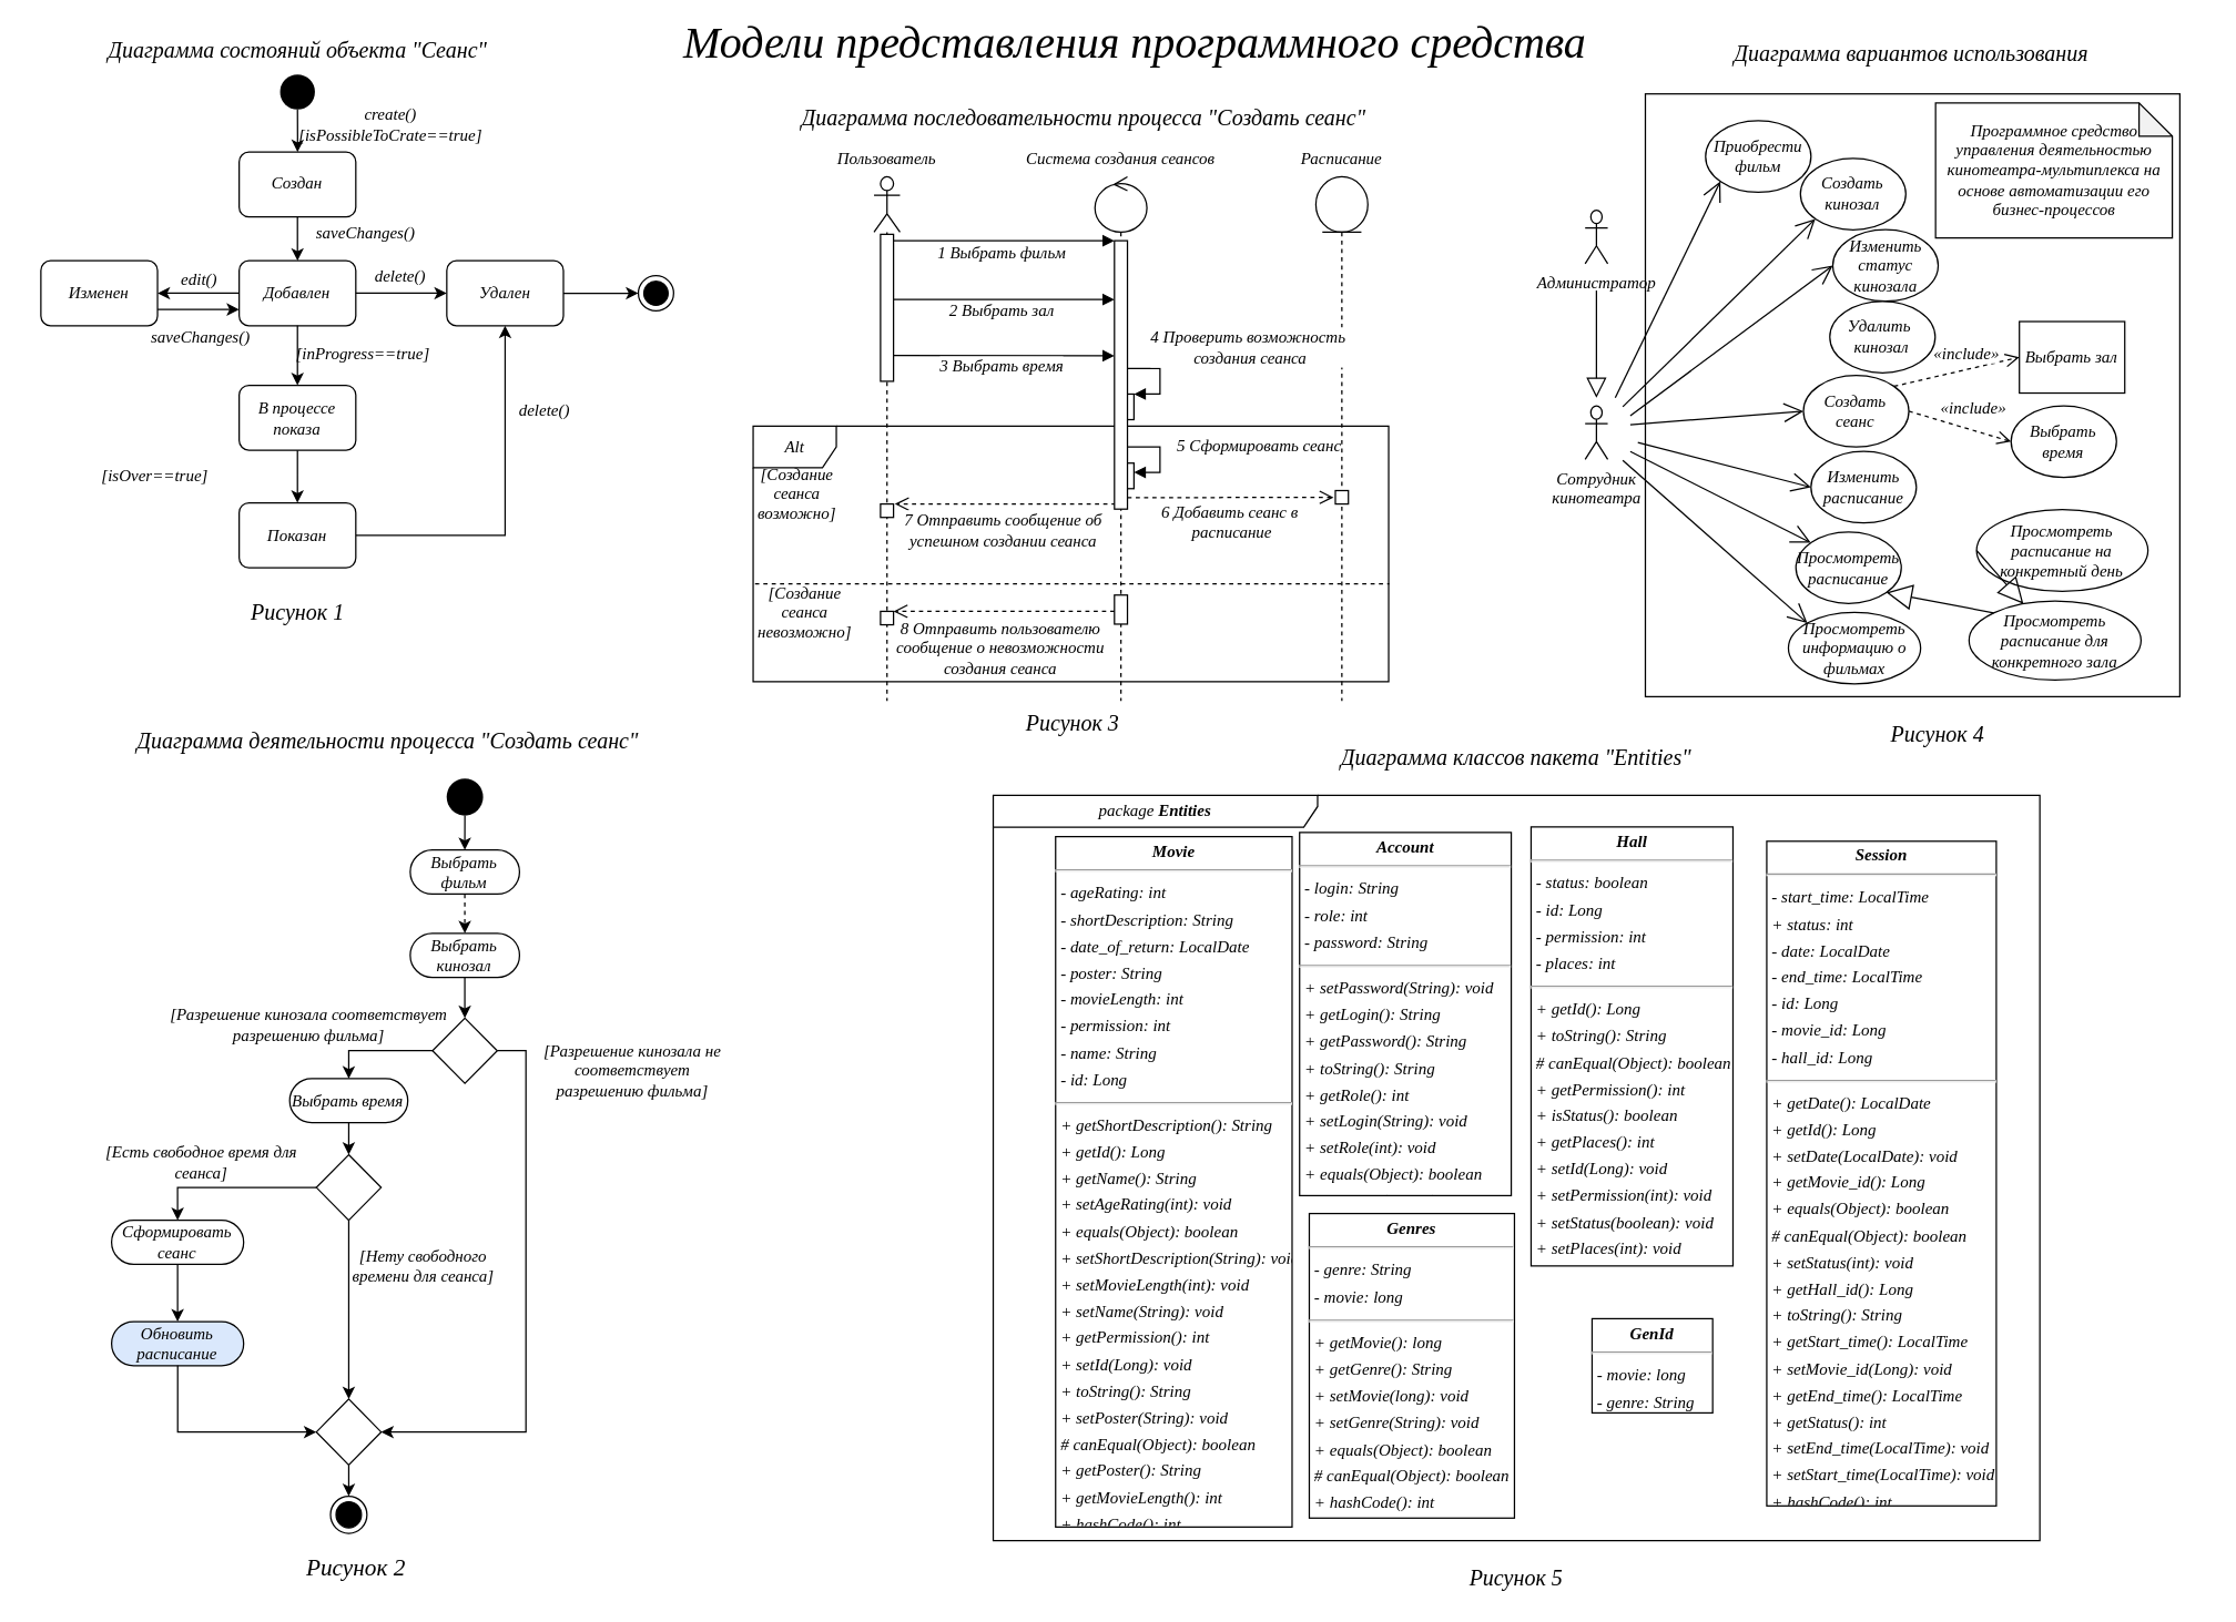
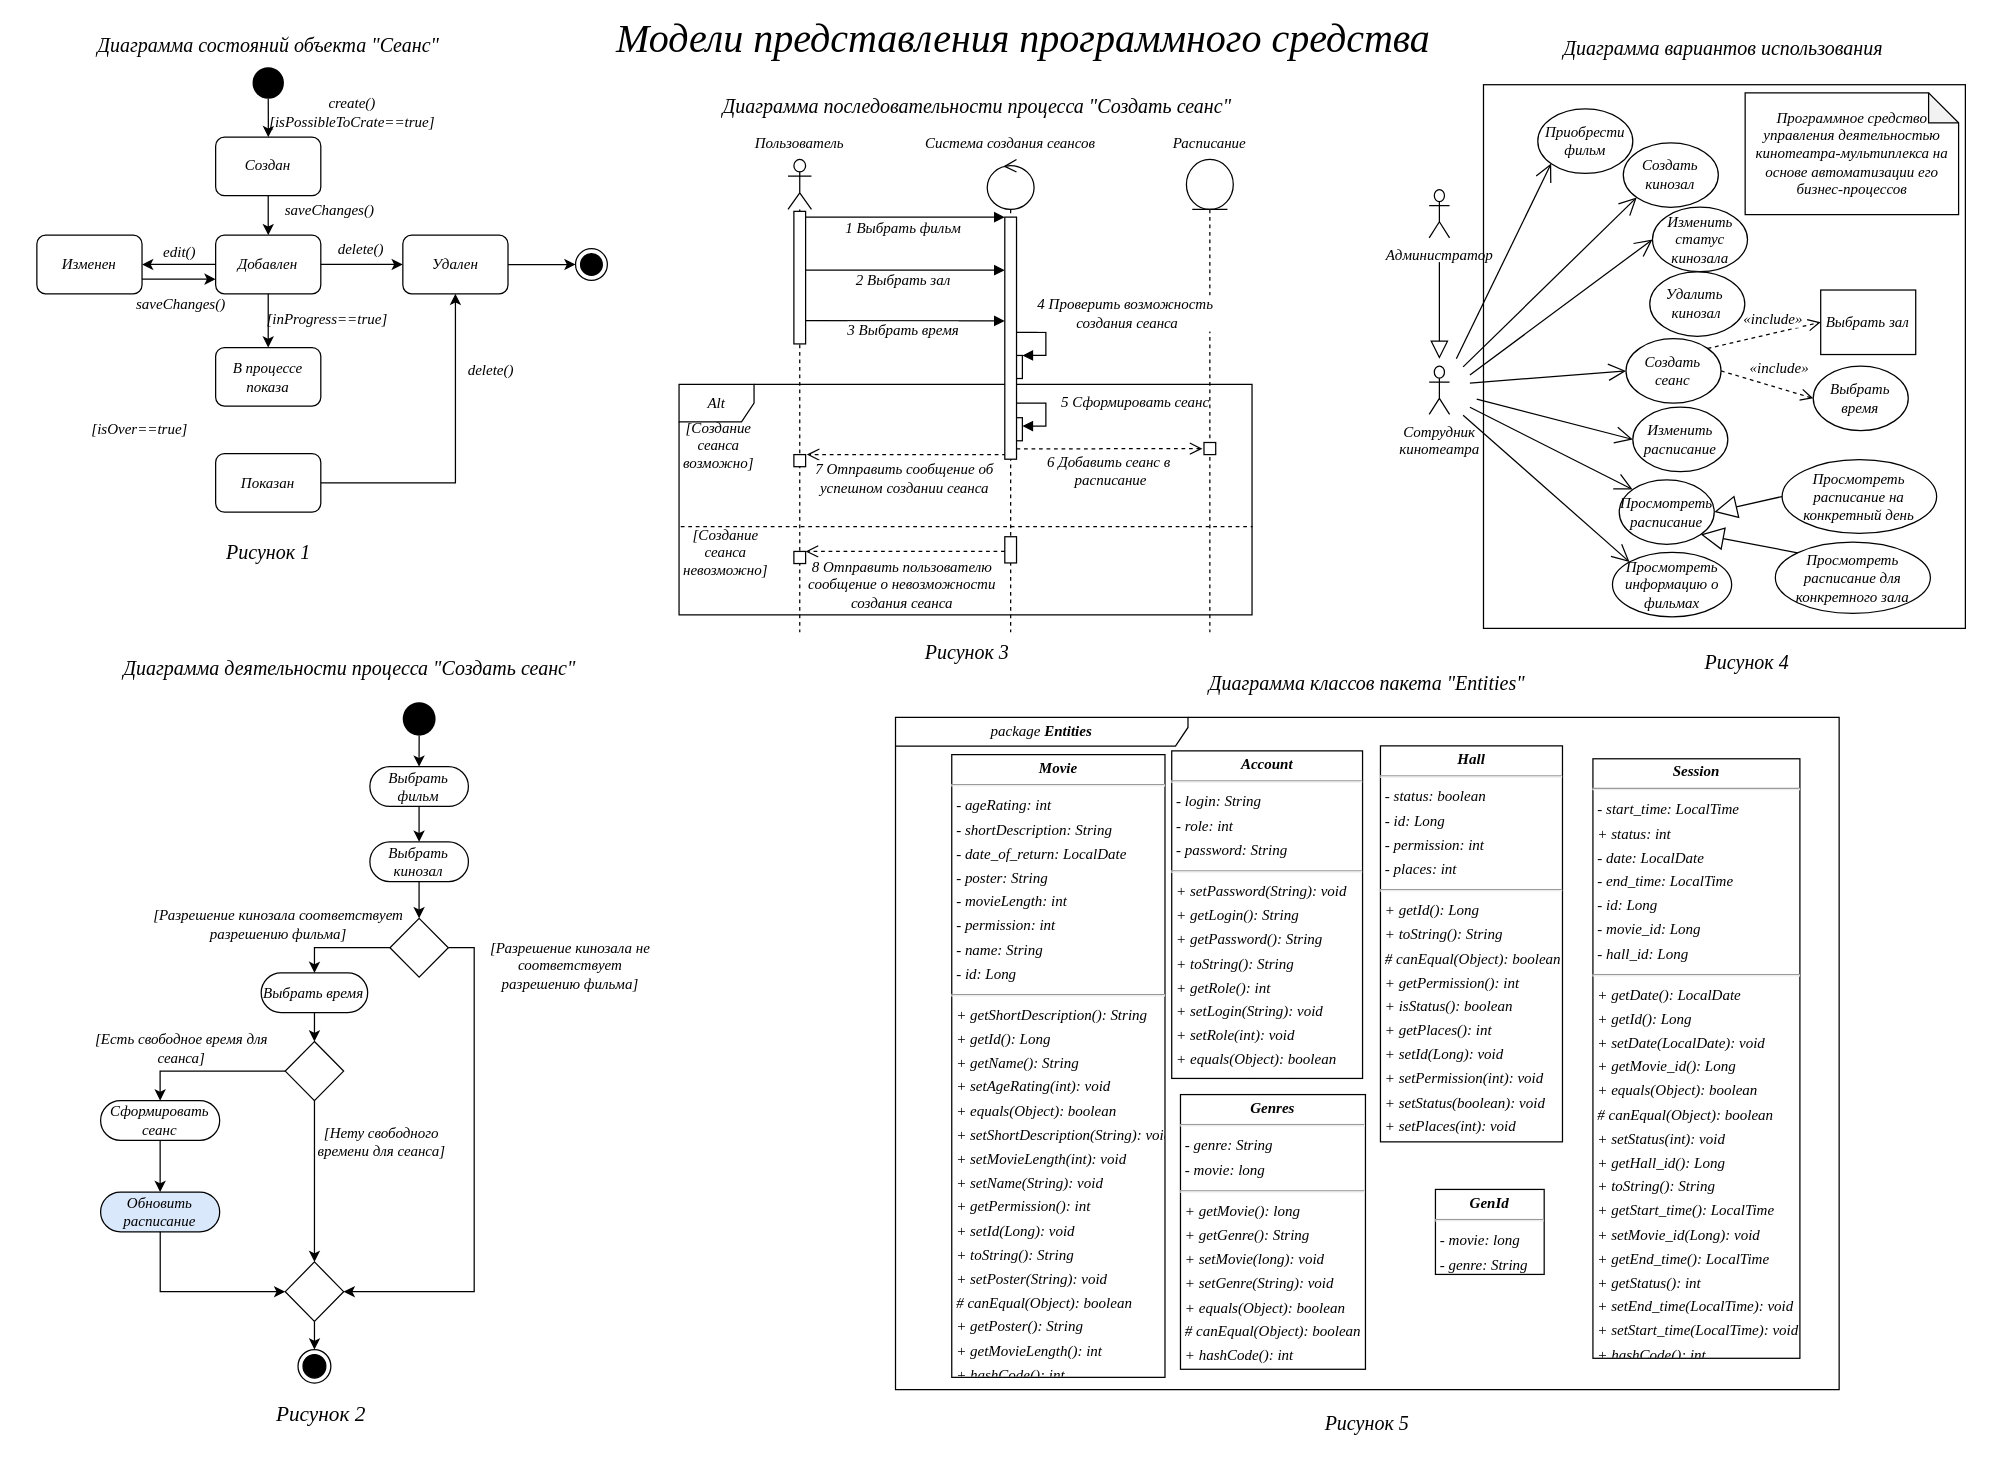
- <mxCell id="89" style="edgeStyle=orthogonalEdgeStyle;rounded=0;orthogonalLoop=1;jettySize=auto;html=1;fontSize=12;fontFamily=isocpeur;fontSource=https%3A%2F%2Fdb.onlinewebfonts.com%2Fc%2F4b5ae315f5df148f0ab479a7cedc9832%3Ffamily%3DISOCPEUR;fontStyle=2" parent="1" source="77" target="88" edge="1"><mxGeometry x="119" y="2404" as="geometry" /></mxCell>
- <mxCell id="58" value="" style="endArrow=block;endSize=16;endFill=0;html=1;exitX=0;exitY=0.5;exitDx=0;exitDy=0;fontSize=12;fontFamily=isocpeur;fontSource=https%3A%2F%2Fdb.onlinewebfonts.com%2Fc%2F4b5ae315f5df148f0ab479a7cedc9832%3Ffamily%3DISOCPEUR;fontStyle=2;" parent="37" source="49" target="48" edge="1"><mxGeometry width="136.19" as="geometry"><mxPoint x="206.354" y="290.282" as="sourcePoint" /><mxPoint x="195.494" y="367.69" as="targetPoint" /><mxPoint as="offset" /></mxGeometry></mxCell>
+ <mxCell id="58" value="" style="endArrow=block;endSize=16;endFill=0;html=1;exitX=0;exitY=0.5;exitDx=0;exitDy=0;entryX=1;entryY=0.5;entryDx=0;entryDy=0;fontSize=12;fontFamily=isocpeur;fontSource=https%3A%2F%2Fdb.onlinewebfonts.com%2Fc%2F4b5ae315f5df148f0ab479a7cedc9832%3Ffamily%3DISOCPEUR;fontStyle=2" parent="37" source="49" target="47" edge="1"><mxGeometry width="136.19" as="geometry"><mxPoint x="206.354" y="290.282" as="sourcePoint" /><mxPoint x="195.494" y="367.69" as="targetPoint" /><mxPoint as="offset" /></mxGeometry></mxCell>
- <mxCell id="99" style="edgeStyle=orthogonalEdgeStyle;rounded=0;orthogonalLoop=1;jettySize=auto;html=1;entryX=0.5;entryY=0;entryDx=0;entryDy=0;fontSize=12;fontFamily=isocpeur;fontSource=https%3A%2F%2Fdb.onlinewebfonts.com%2Fc%2F4b5ae315f5df148f0ab479a7cedc9832%3Ffamily%3DISOCPEUR;fontStyle=2;dashed=1;" parent="1" source="96" target="98" edge="1"><mxGeometry x="50.086" y="2865.491" as="geometry" /></mxCell>
+ <mxCell id="99" style="edgeStyle=orthogonalEdgeStyle;rounded=0;orthogonalLoop=1;jettySize=auto;html=1;entryX=0.5;entryY=0;entryDx=0;entryDy=0;fontSize=12;fontFamily=isocpeur;fontSource=https%3A%2F%2Fdb.onlinewebfonts.com%2Fc%2F4b5ae315f5df148f0ab479a7cedc9832%3Ffamily%3DISOCPEUR;fontStyle=2" parent="1" source="96" target="98" edge="1"><mxGeometry x="50.086" y="2865.491" as="geometry" /></mxCell>
